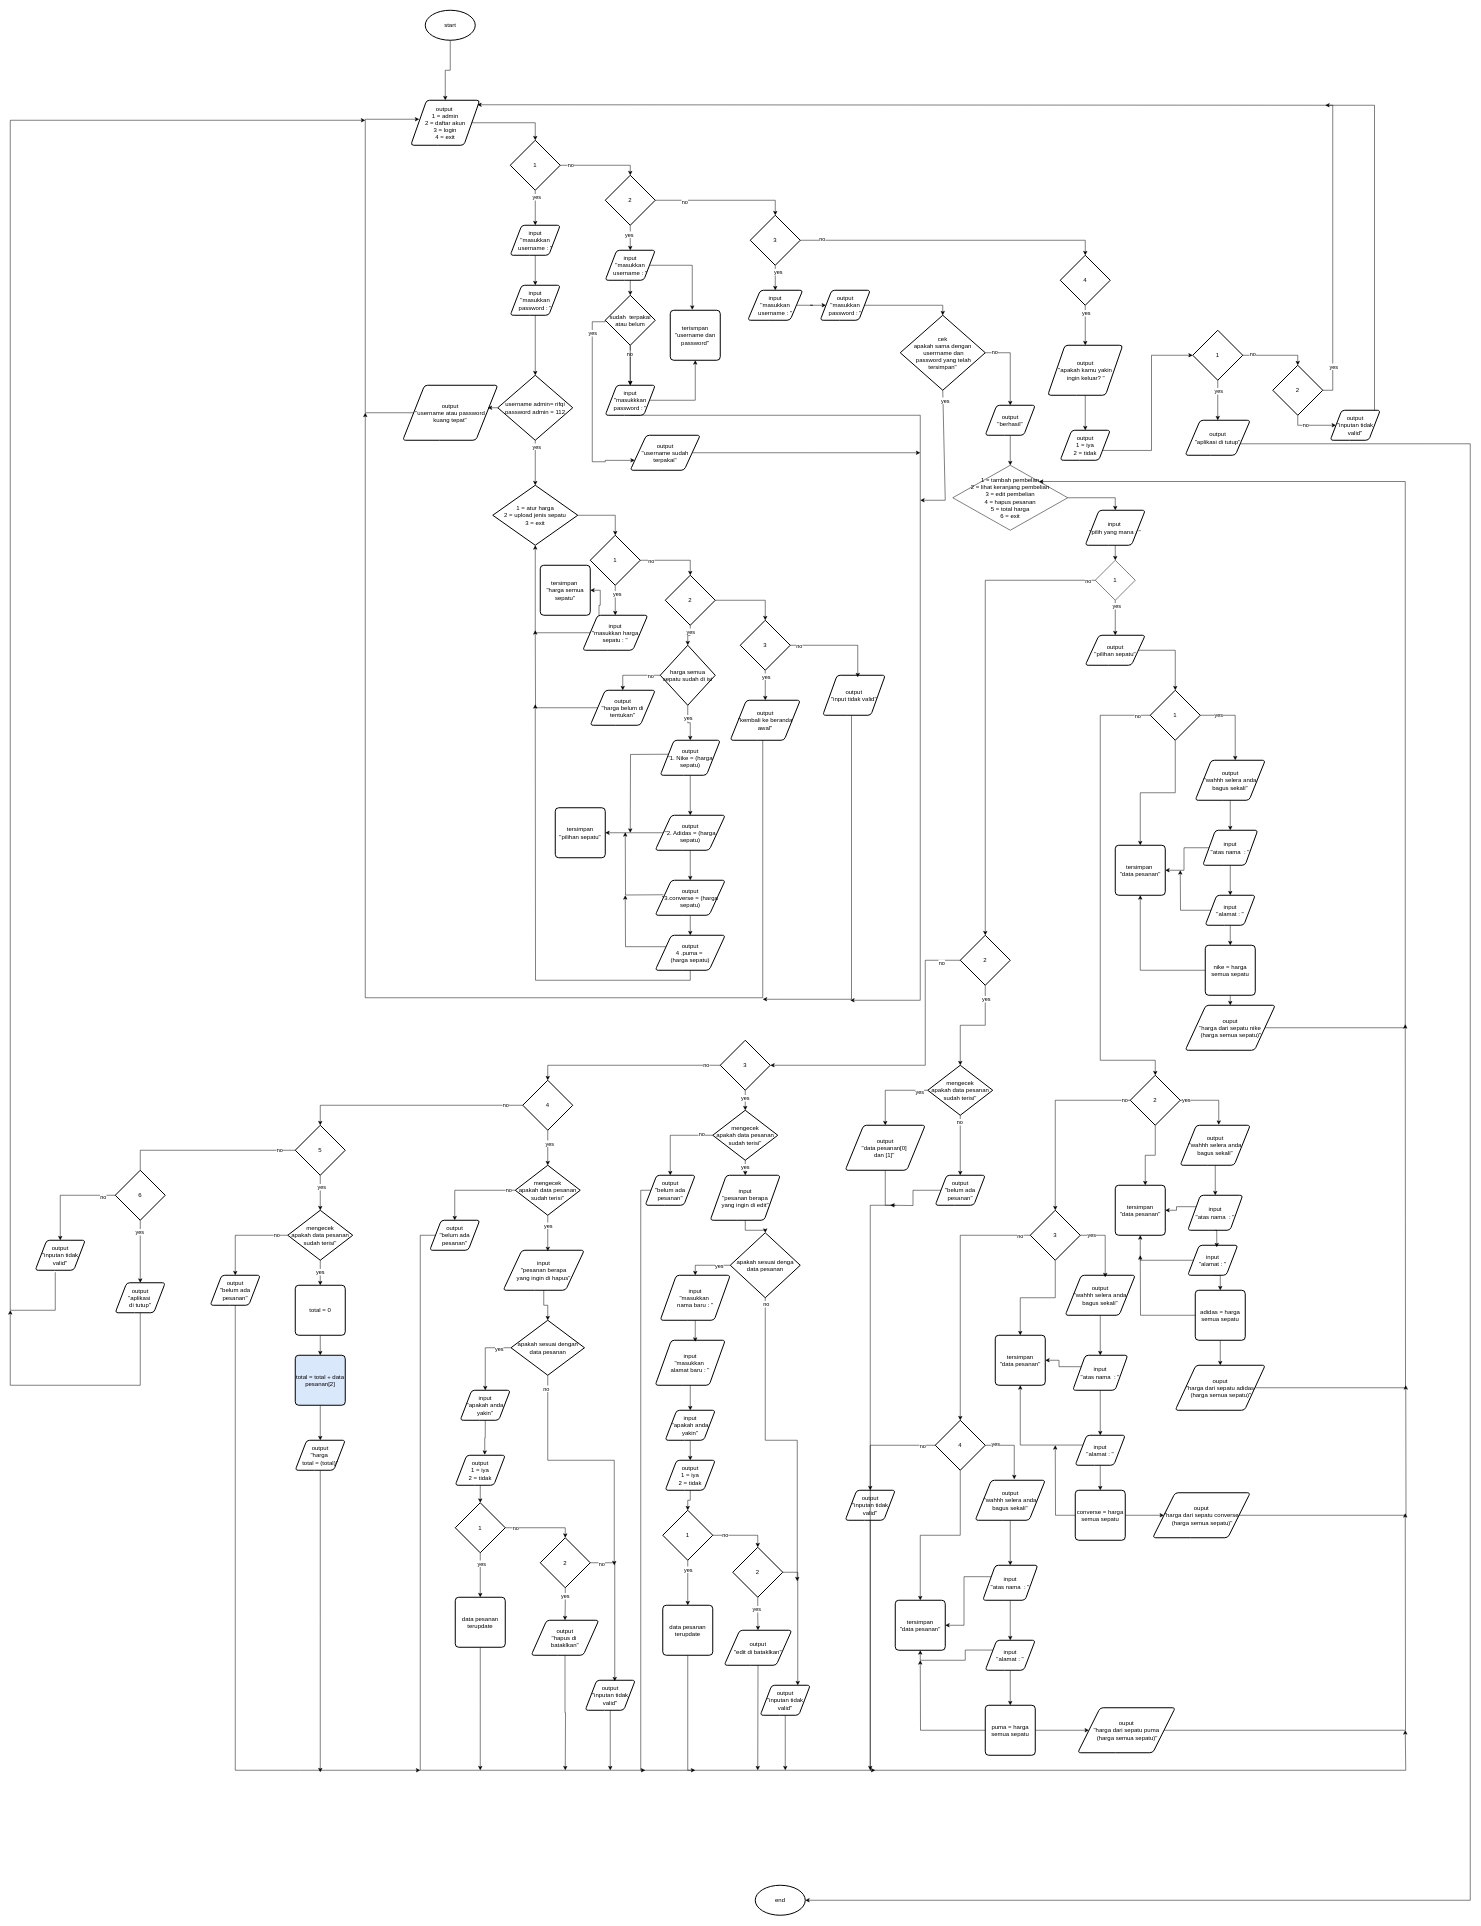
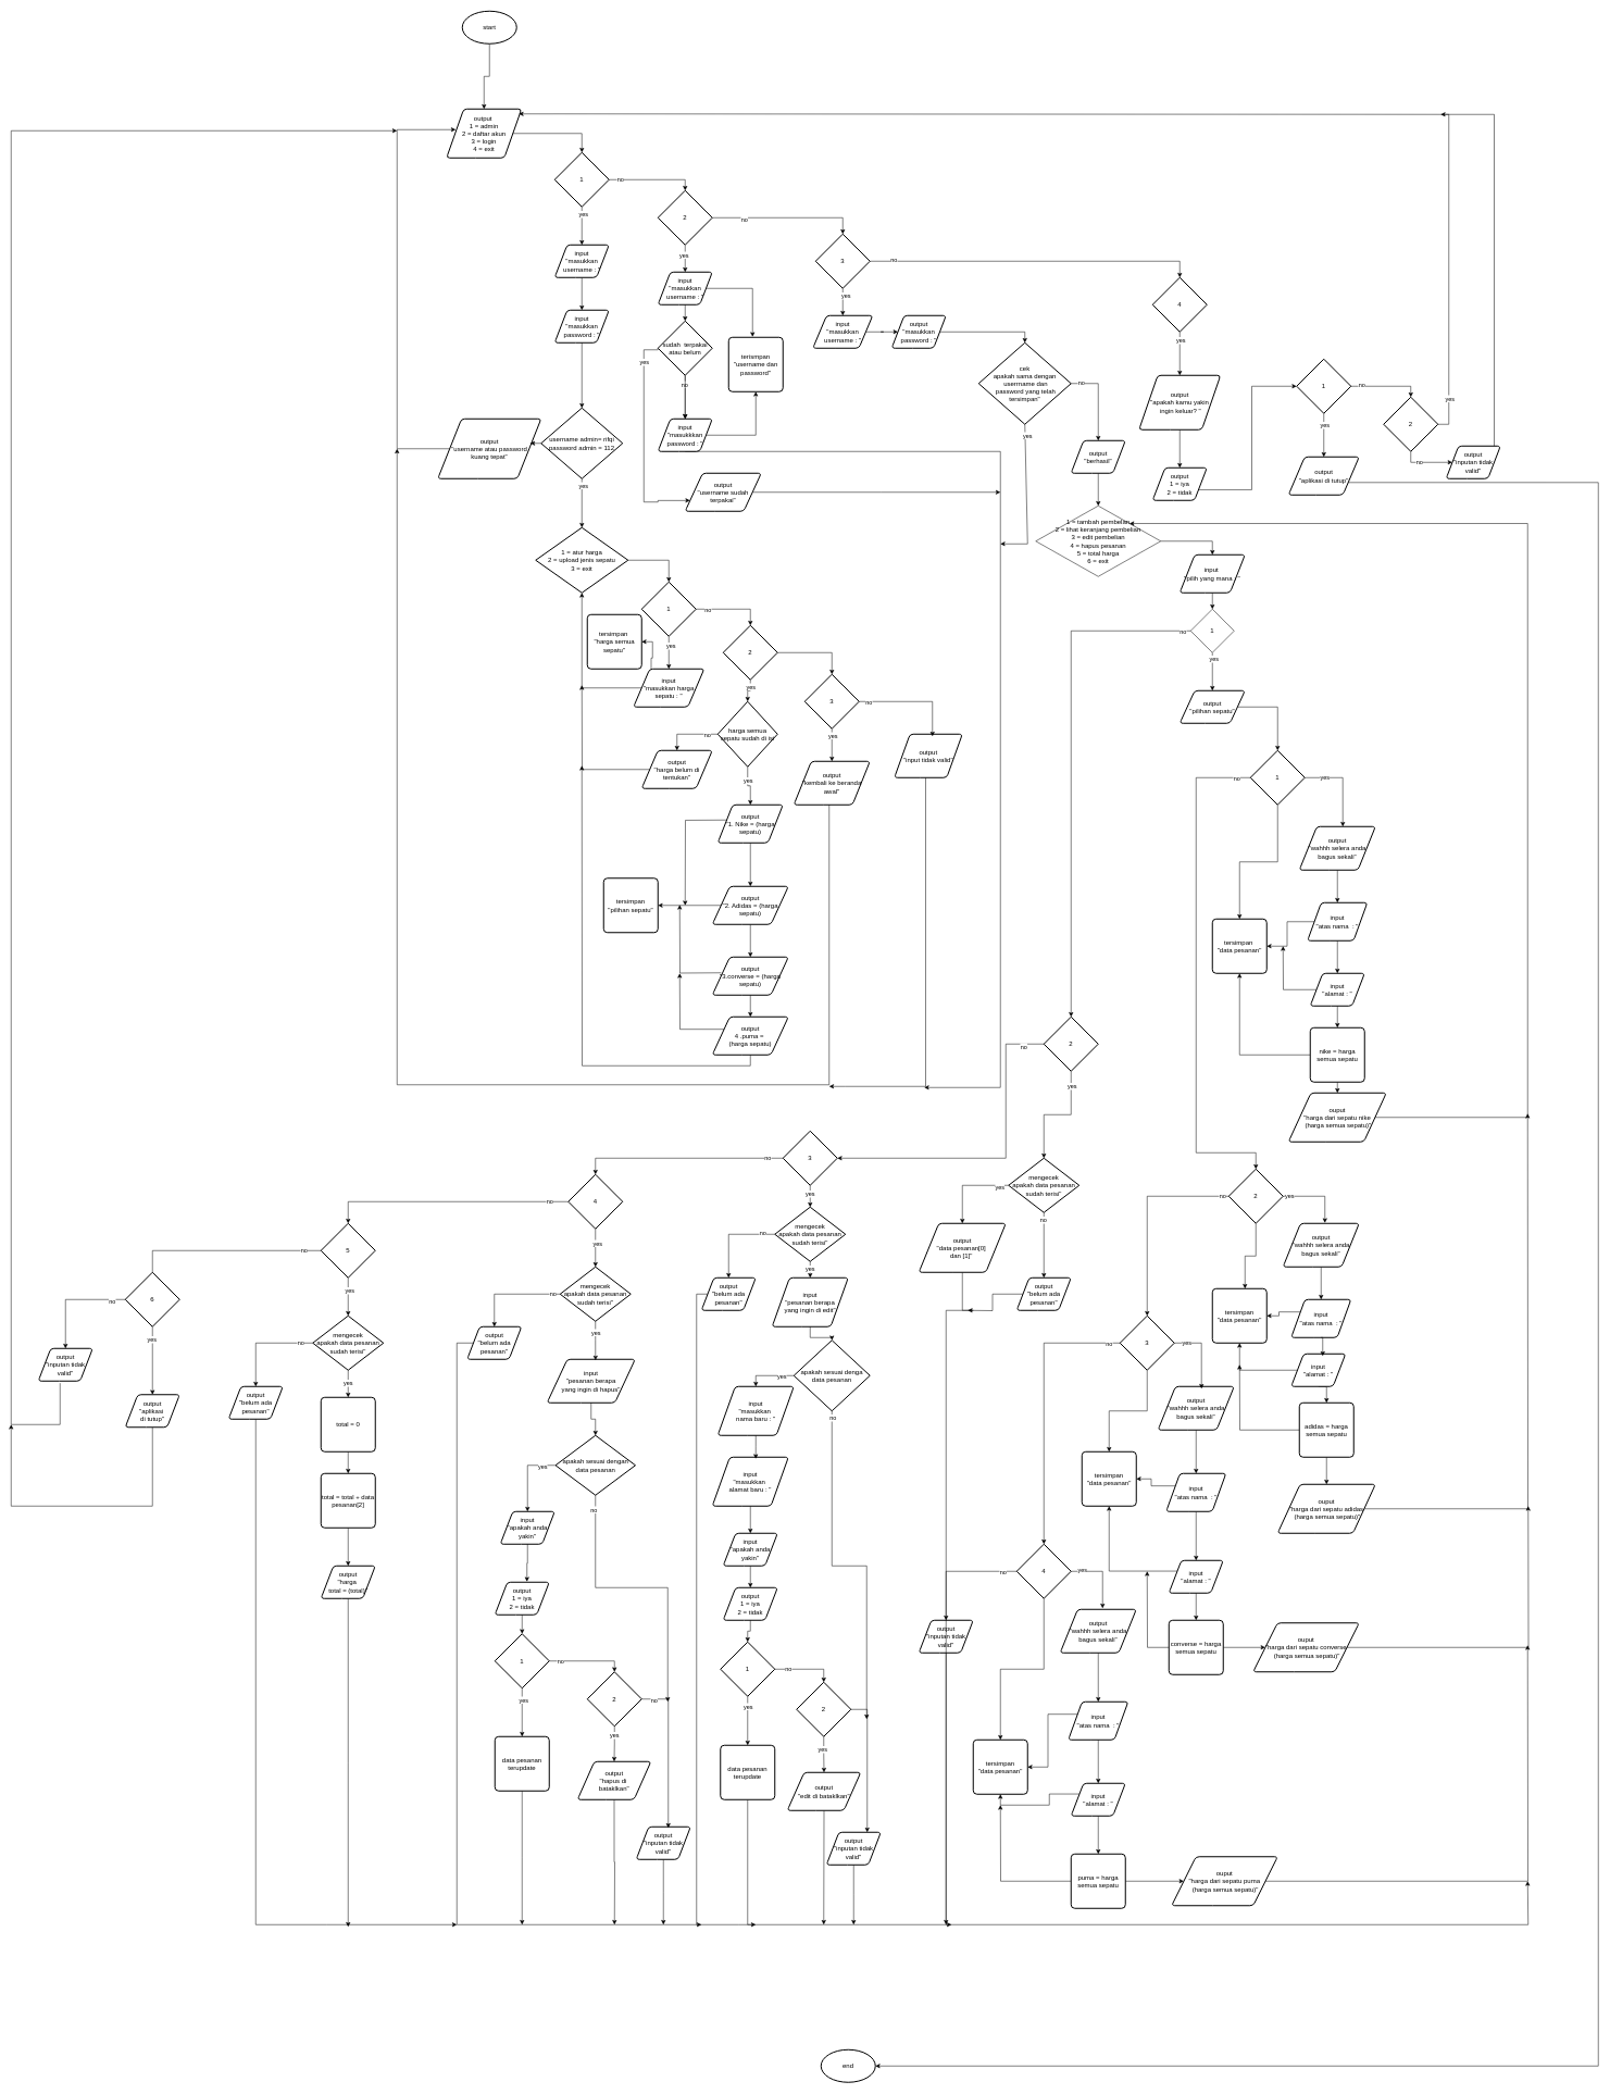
- <mxCell id="296" value="total = total + data pesanan[2]" style="rounded=1;whiteSpace=wrap;html=1;absoluteArcSize=1;arcSize=14;strokeWidth=2;fillColor=#dae8fc;" parent="1" vertex="1"><mxGeometry x="590" y="2710" width="100" height="100" as="geometry" /></mxCell>
+ <mxCell id="296" value="total = total + data pesanan[2]" style="rounded=1;whiteSpace=wrap;html=1;absoluteArcSize=1;arcSize=14;strokeWidth=2;" parent="1" vertex="1"><mxGeometry x="590" y="2710" width="100" height="100" as="geometry" /></mxCell>
